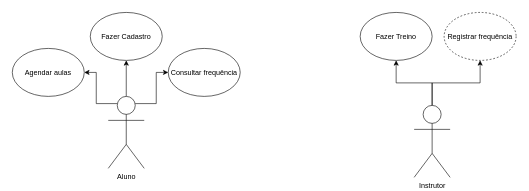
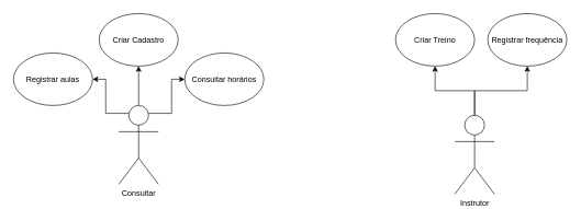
- <mxCell id="7" value="Fazer Cadastro" style="ellipse;whiteSpace=wrap;html=1;" vertex="1" parent="1"><mxGeometry x="150" y="20" width="120" height="80" as="geometry" /></mxCell>
+ <mxCell id="7" value="Criar Cadastro" style="ellipse;whiteSpace=wrap;html=1;" vertex="1" parent="1"><mxGeometry x="150" y="20" width="120" height="80" as="geometry" /></mxCell>
- <mxCell id="13" value="Fazer Treino" style="ellipse;whiteSpace=wrap;html=1;" vertex="1" parent="1"><mxGeometry x="600" y="20" width="120" height="80" as="geometry" /></mxCell>
+ <mxCell id="13" value="Criar Treino" style="ellipse;whiteSpace=wrap;html=1;" vertex="1" parent="1"><mxGeometry x="600" y="20" width="120" height="80" as="geometry" /></mxCell>
- <mxCell id="12" value="Registrar frequência" style="ellipse;whiteSpace=wrap;html=1;dashed=1;" vertex="1" parent="1"><mxGeometry x="740" y="20" width="120" height="80" as="geometry" /></mxCell>
+ <mxCell id="12" value="Registrar frequência" style="ellipse;whiteSpace=wrap;html=1;" vertex="1" parent="1"><mxGeometry x="740" y="20" width="120" height="80" as="geometry" /></mxCell>
- <mxCell id="2" value="Agendar aulas" style="ellipse;whiteSpace=wrap;html=1;" vertex="1" parent="1"><mxGeometry x="20" y="80" width="120" height="80" as="geometry" /></mxCell>
+ <mxCell id="2" value="Registrar aulas" style="ellipse;whiteSpace=wrap;html=1;" vertex="1" parent="1"><mxGeometry x="20" y="80" width="120" height="80" as="geometry" /></mxCell>
- <mxCell id="8" value="Consultar frequência" style="ellipse;whiteSpace=wrap;html=1;" vertex="1" parent="1"><mxGeometry x="280" y="80" width="120" height="80" as="geometry" /></mxCell>
+ <mxCell id="8" value="Consultar horários" style="ellipse;whiteSpace=wrap;html=1;" vertex="1" parent="1"><mxGeometry x="280" y="80" width="120" height="80" as="geometry" /></mxCell>
- <mxCell id="6" value="Aluno" style="shape=umlActor;verticalLabelPosition=bottom;verticalAlign=top;html=1;outlineConnect=0;" vertex="1" parent="1"><mxGeometry x="180" y="160" width="60" height="120" as="geometry" /></mxCell>
+ <mxCell id="6" value="Consultar" style="shape=umlActor;verticalLabelPosition=bottom;verticalAlign=top;html=1;outlineConnect=0;" vertex="1" parent="1"><mxGeometry x="180" y="160" width="60" height="120" as="geometry" /></mxCell>
